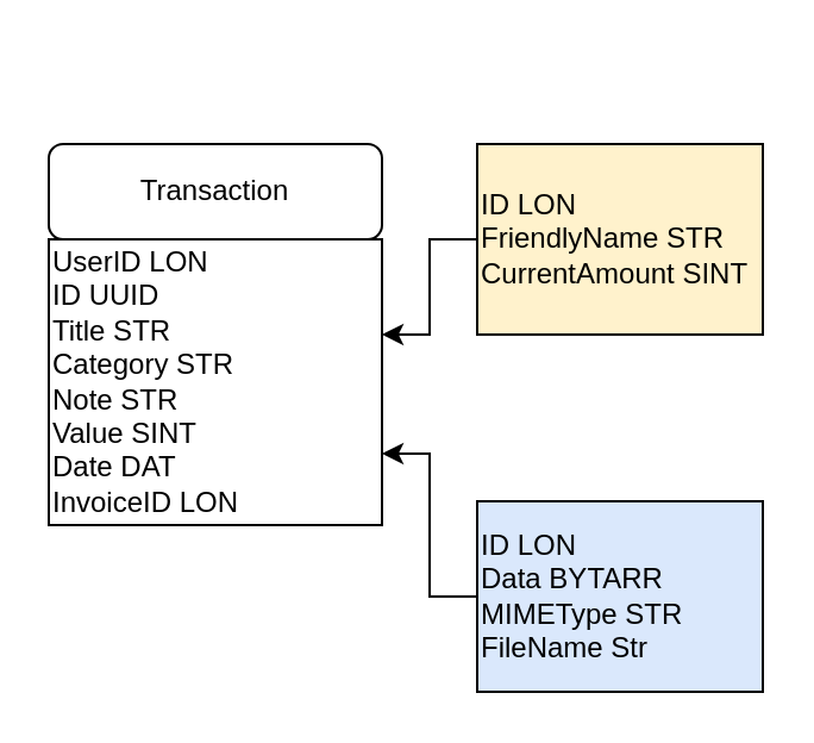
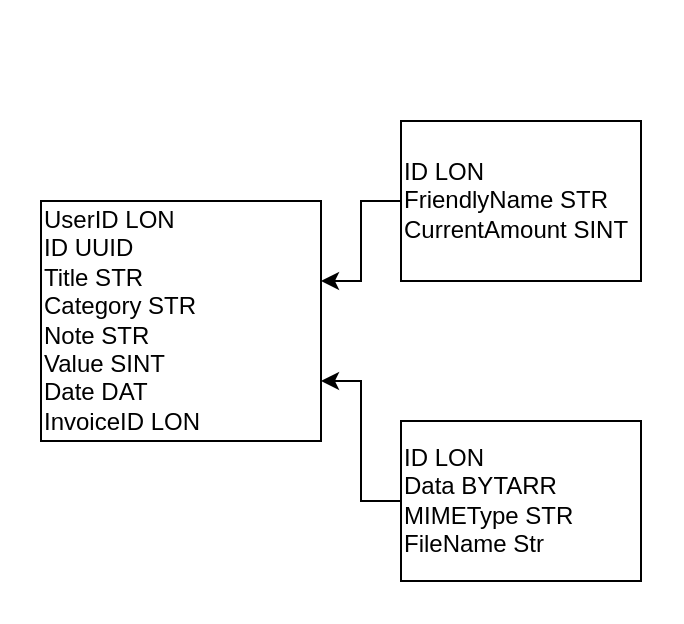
- <mxCell id="6" value="Transaction" style="rounded=1;whiteSpace=wrap;html=1;strokeColor=default;" vertex="1" parent="4"><mxGeometry width="140" height="40" as="geometry" /></mxCell>
- <mxCell id="3" value="&lt;span&gt;ID LON&lt;/span&gt;&lt;br&gt;&lt;span&gt;FriendlyName STR&lt;br&gt;CurrentAmount SINT&lt;br&gt;&lt;/span&gt;" style="rounded=0;whiteSpace=wrap;html=1;strokeColor=default;align=left;fillColor=#fff2cc;" vertex="1" parent="2"><mxGeometry y="40" width="120" height="80" as="geometry" /></mxCell>
+ <mxCell id="3" value="&lt;span&gt;ID LON&lt;/span&gt;&lt;br&gt;&lt;span&gt;FriendlyName STR&lt;br&gt;CurrentAmount SINT&lt;br&gt;&lt;/span&gt;" style="rounded=0;whiteSpace=wrap;html=1;strokeColor=default;align=left;" vertex="1" parent="2"><mxGeometry y="40" width="120" height="80" as="geometry" /></mxCell>
- <mxCell id="8" value="&lt;span&gt;ID LON&lt;br&gt;Data BYTARR&lt;br&gt;MIMEType STR&lt;br&gt;FileName Str&lt;br&gt;&lt;/span&gt;" style="rounded=0;whiteSpace=wrap;html=1;strokeColor=default;align=left;fillColor=#dae8fc;" vertex="1" parent="7"><mxGeometry y="40" width="120" height="80" as="geometry" /></mxCell>
+ <mxCell id="8" value="&lt;span&gt;ID LON&lt;br&gt;Data BYTARR&lt;br&gt;MIMEType STR&lt;br&gt;FileName Str&lt;br&gt;&lt;/span&gt;" style="rounded=0;whiteSpace=wrap;html=1;strokeColor=default;align=left;" vertex="1" parent="7"><mxGeometry y="40" width="120" height="80" as="geometry" /></mxCell>
